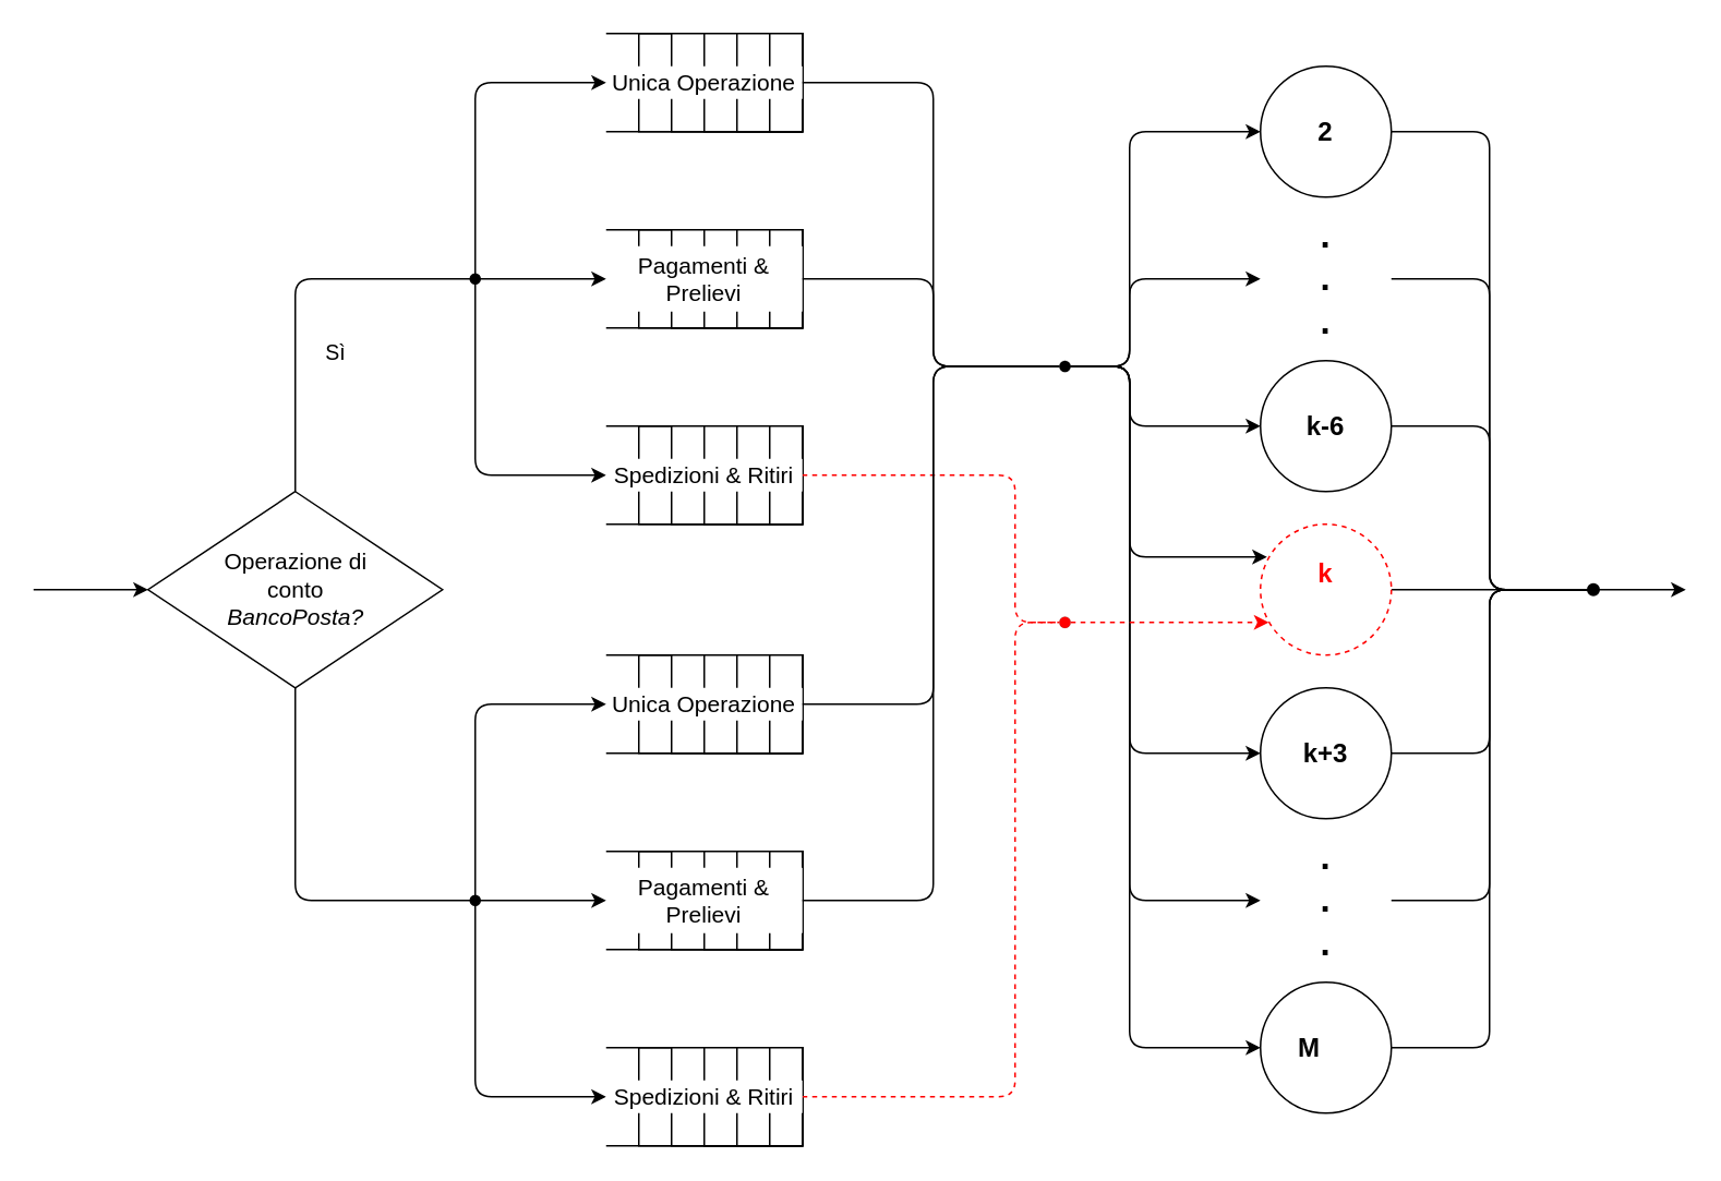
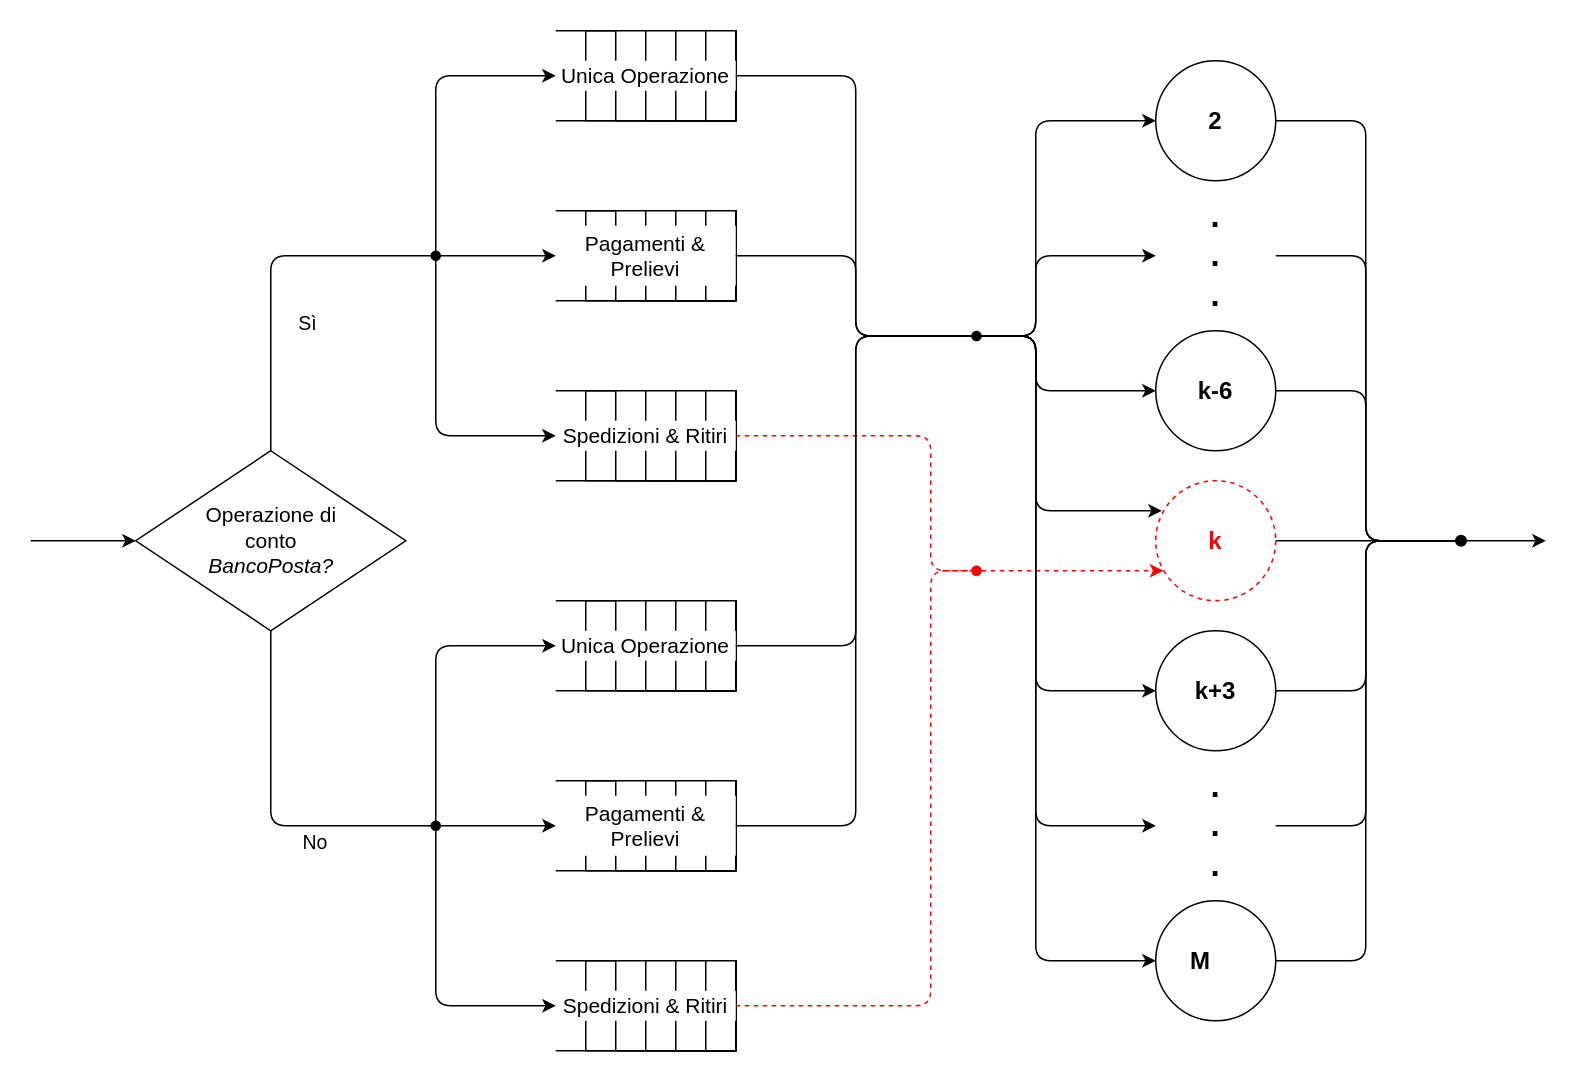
- <mxCell id="103" value="k" style="text;html=1;strokeColor=none;fillColor=none;align=center;verticalAlign=middle;whiteSpace=wrap;rounded=0;shadow=0;fontSize=16;fontStyle=1;fontColor=#FF0000;" vertex="1" parent="1"><mxGeometry x="790" y="340" width="40" height="20" as="geometry" /></mxCell>
+ <mxCell id="103" value="k" style="text;html=1;strokeColor=none;fillColor=none;align=center;verticalAlign=middle;whiteSpace=wrap;rounded=0;shadow=0;fontSize=16;fontStyle=1;fontColor=#FF0000;" vertex="1" parent="1"><mxGeometry x="790" y="350" width="40" height="20" as="geometry" /></mxCell>
+ <mxCell id="107" value="No" style="text;html=1;strokeColor=none;fillColor=none;align=center;verticalAlign=middle;whiteSpace=wrap;rounded=0;shadow=0;fontSize=13;" vertex="1" parent="1"><mxGeometry x="190" y="551" width="40" height="20" as="geometry" /></mxCell>
